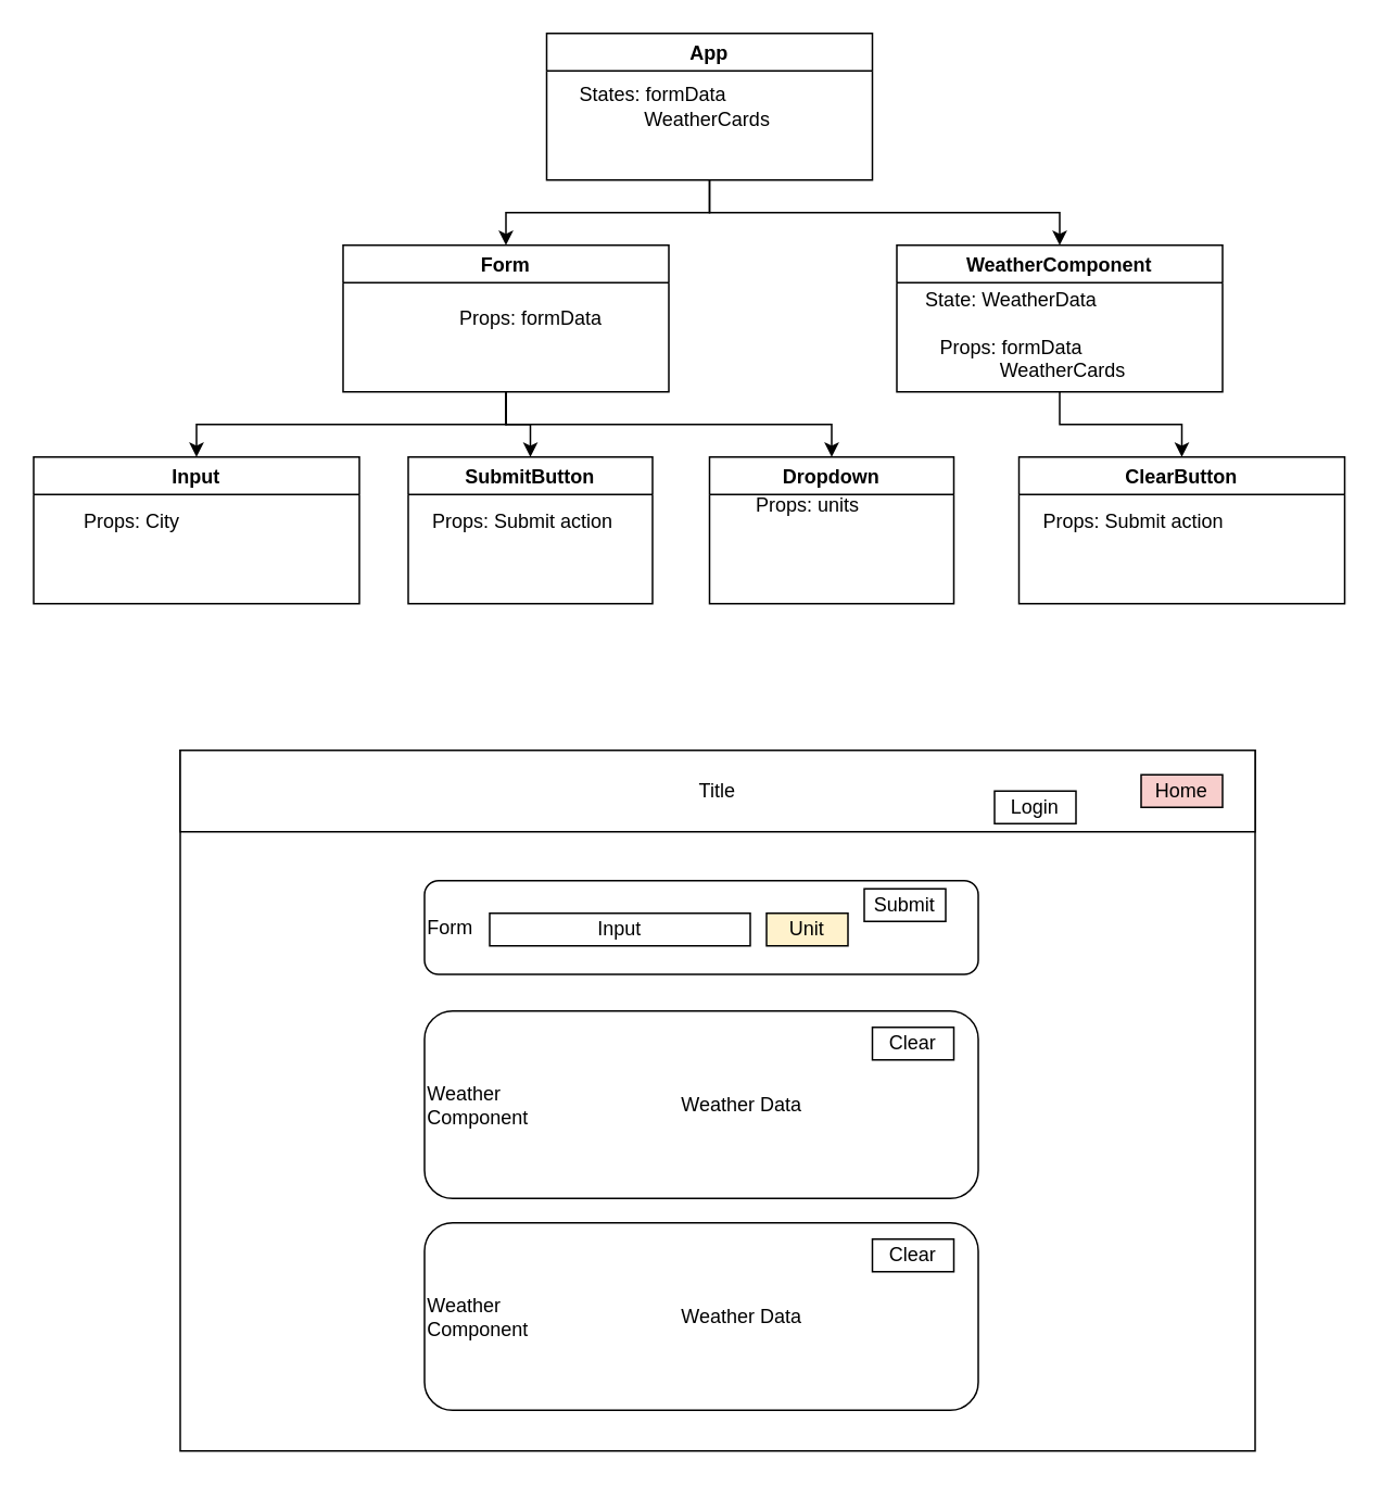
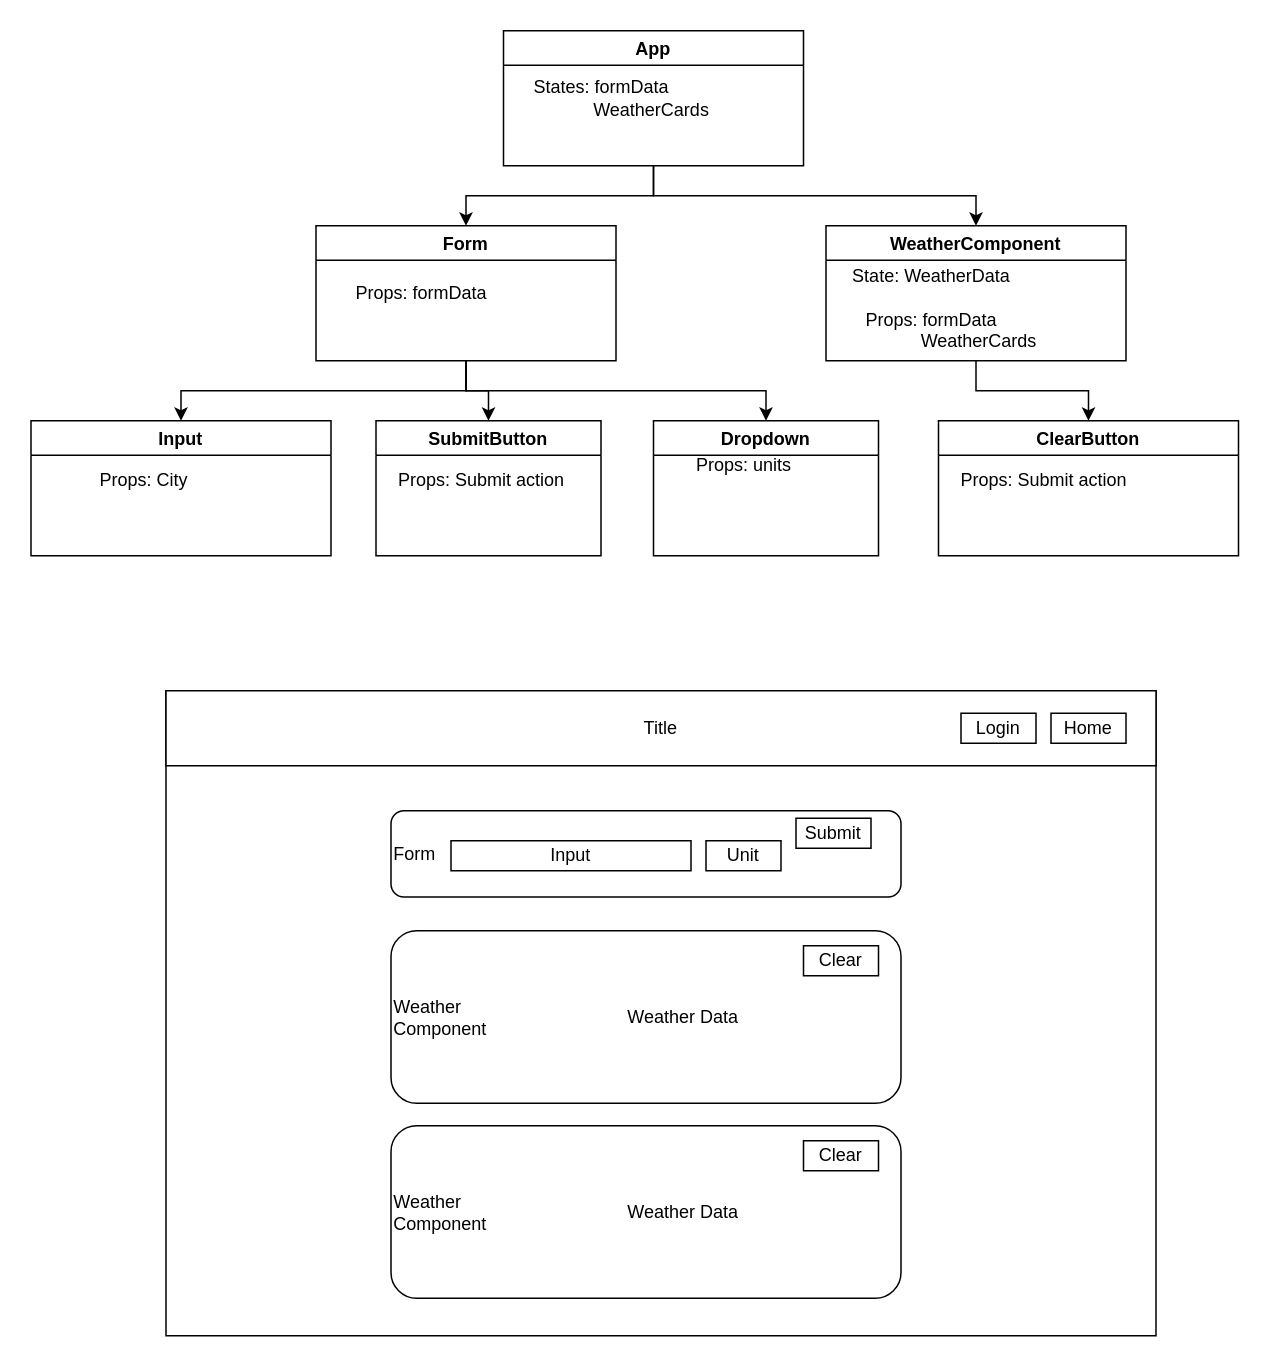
- <mxCell id="10" value="Props: formData" style="text;html=1;align=center;verticalAlign=middle;resizable=0;points=[];autosize=1;strokeColor=none;" vertex="1" parent="9"><mxGeometry x="65" y="35" width="100" height="20" as="geometry" /></mxCell>
+ <mxCell id="10" value="Props: formData" style="text;html=1;align=center;verticalAlign=middle;resizable=0;points=[];autosize=1;strokeColor=none;" vertex="1" parent="9"><mxGeometry x="20" y="35" width="100" height="20" as="geometry" /></mxCell>
- <mxCell id="14" value="Props: City" style="text;html=1;align=center;verticalAlign=middle;resizable=0;points=[];autosize=1;strokeColor=none;" vertex="1" parent="1"><mxGeometry x="45" y="310" width="70" height="20" as="geometry" /></mxCell>
+ <mxCell id="14" value="Props: City" style="text;html=1;align=center;verticalAlign=middle;resizable=0;points=[];autosize=1;strokeColor=none;" vertex="1" parent="1"><mxGeometry x="60" y="310" width="70" height="20" as="geometry" /></mxCell>
- <mxCell id="23" value="Home" style="rounded=0;whiteSpace=wrap;html=1;fillColor=#f8cecc;" vertex="1" parent="1"><mxGeometry x="700" y="475" width="50" height="20" as="geometry" /></mxCell>
+ <mxCell id="23" value="Home" style="rounded=0;whiteSpace=wrap;html=1;" vertex="1" parent="1"><mxGeometry x="700" y="475" width="50" height="20" as="geometry" /></mxCell>
- <mxCell id="24" value="Login" style="rounded=0;whiteSpace=wrap;html=1;" vertex="1" parent="1"><mxGeometry x="610" y="485" width="50" height="20" as="geometry" /></mxCell>
+ <mxCell id="24" value="Login" style="rounded=0;whiteSpace=wrap;html=1;" vertex="1" parent="1"><mxGeometry x="640" y="475" width="50" height="20" as="geometry" /></mxCell>
- <mxCell id="26" value="Unit" style="rounded=0;whiteSpace=wrap;html=1;fillColor=#fff2cc;" vertex="1" parent="1"><mxGeometry x="470" y="560" width="50" height="20" as="geometry" /></mxCell>
+ <mxCell id="26" value="Unit" style="rounded=0;whiteSpace=wrap;html=1;" vertex="1" parent="1"><mxGeometry x="470" y="560" width="50" height="20" as="geometry" /></mxCell>
